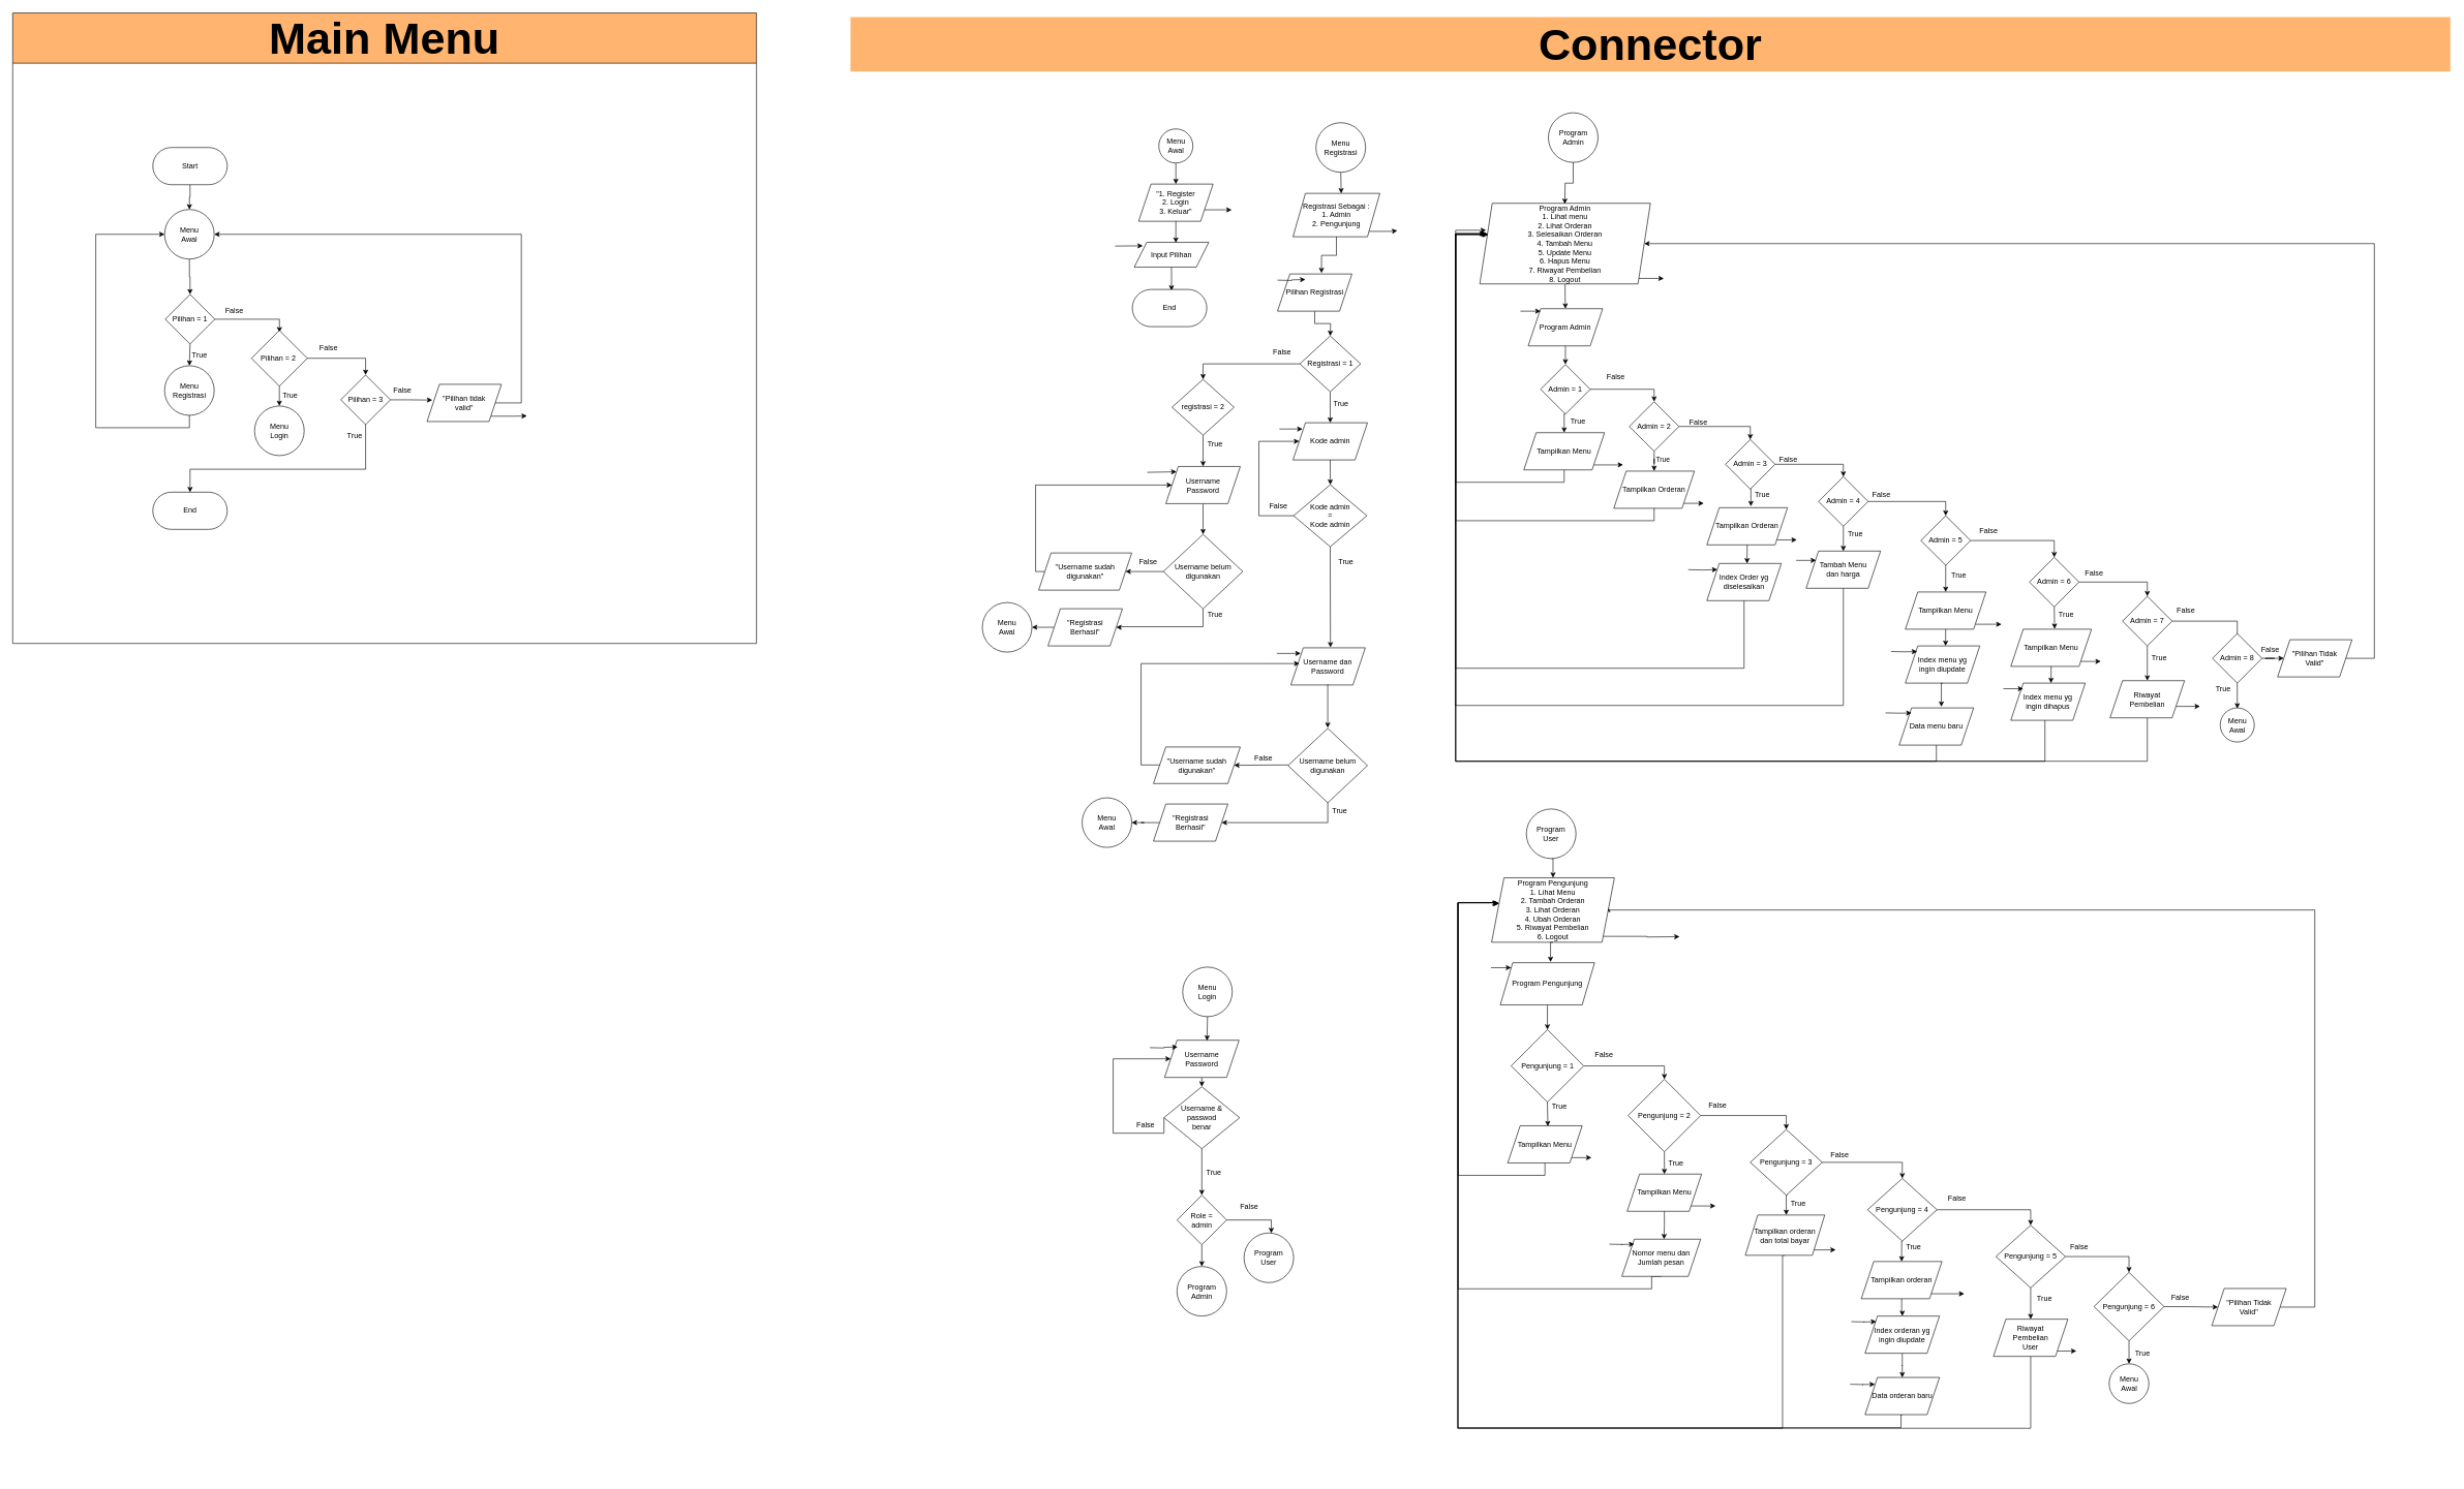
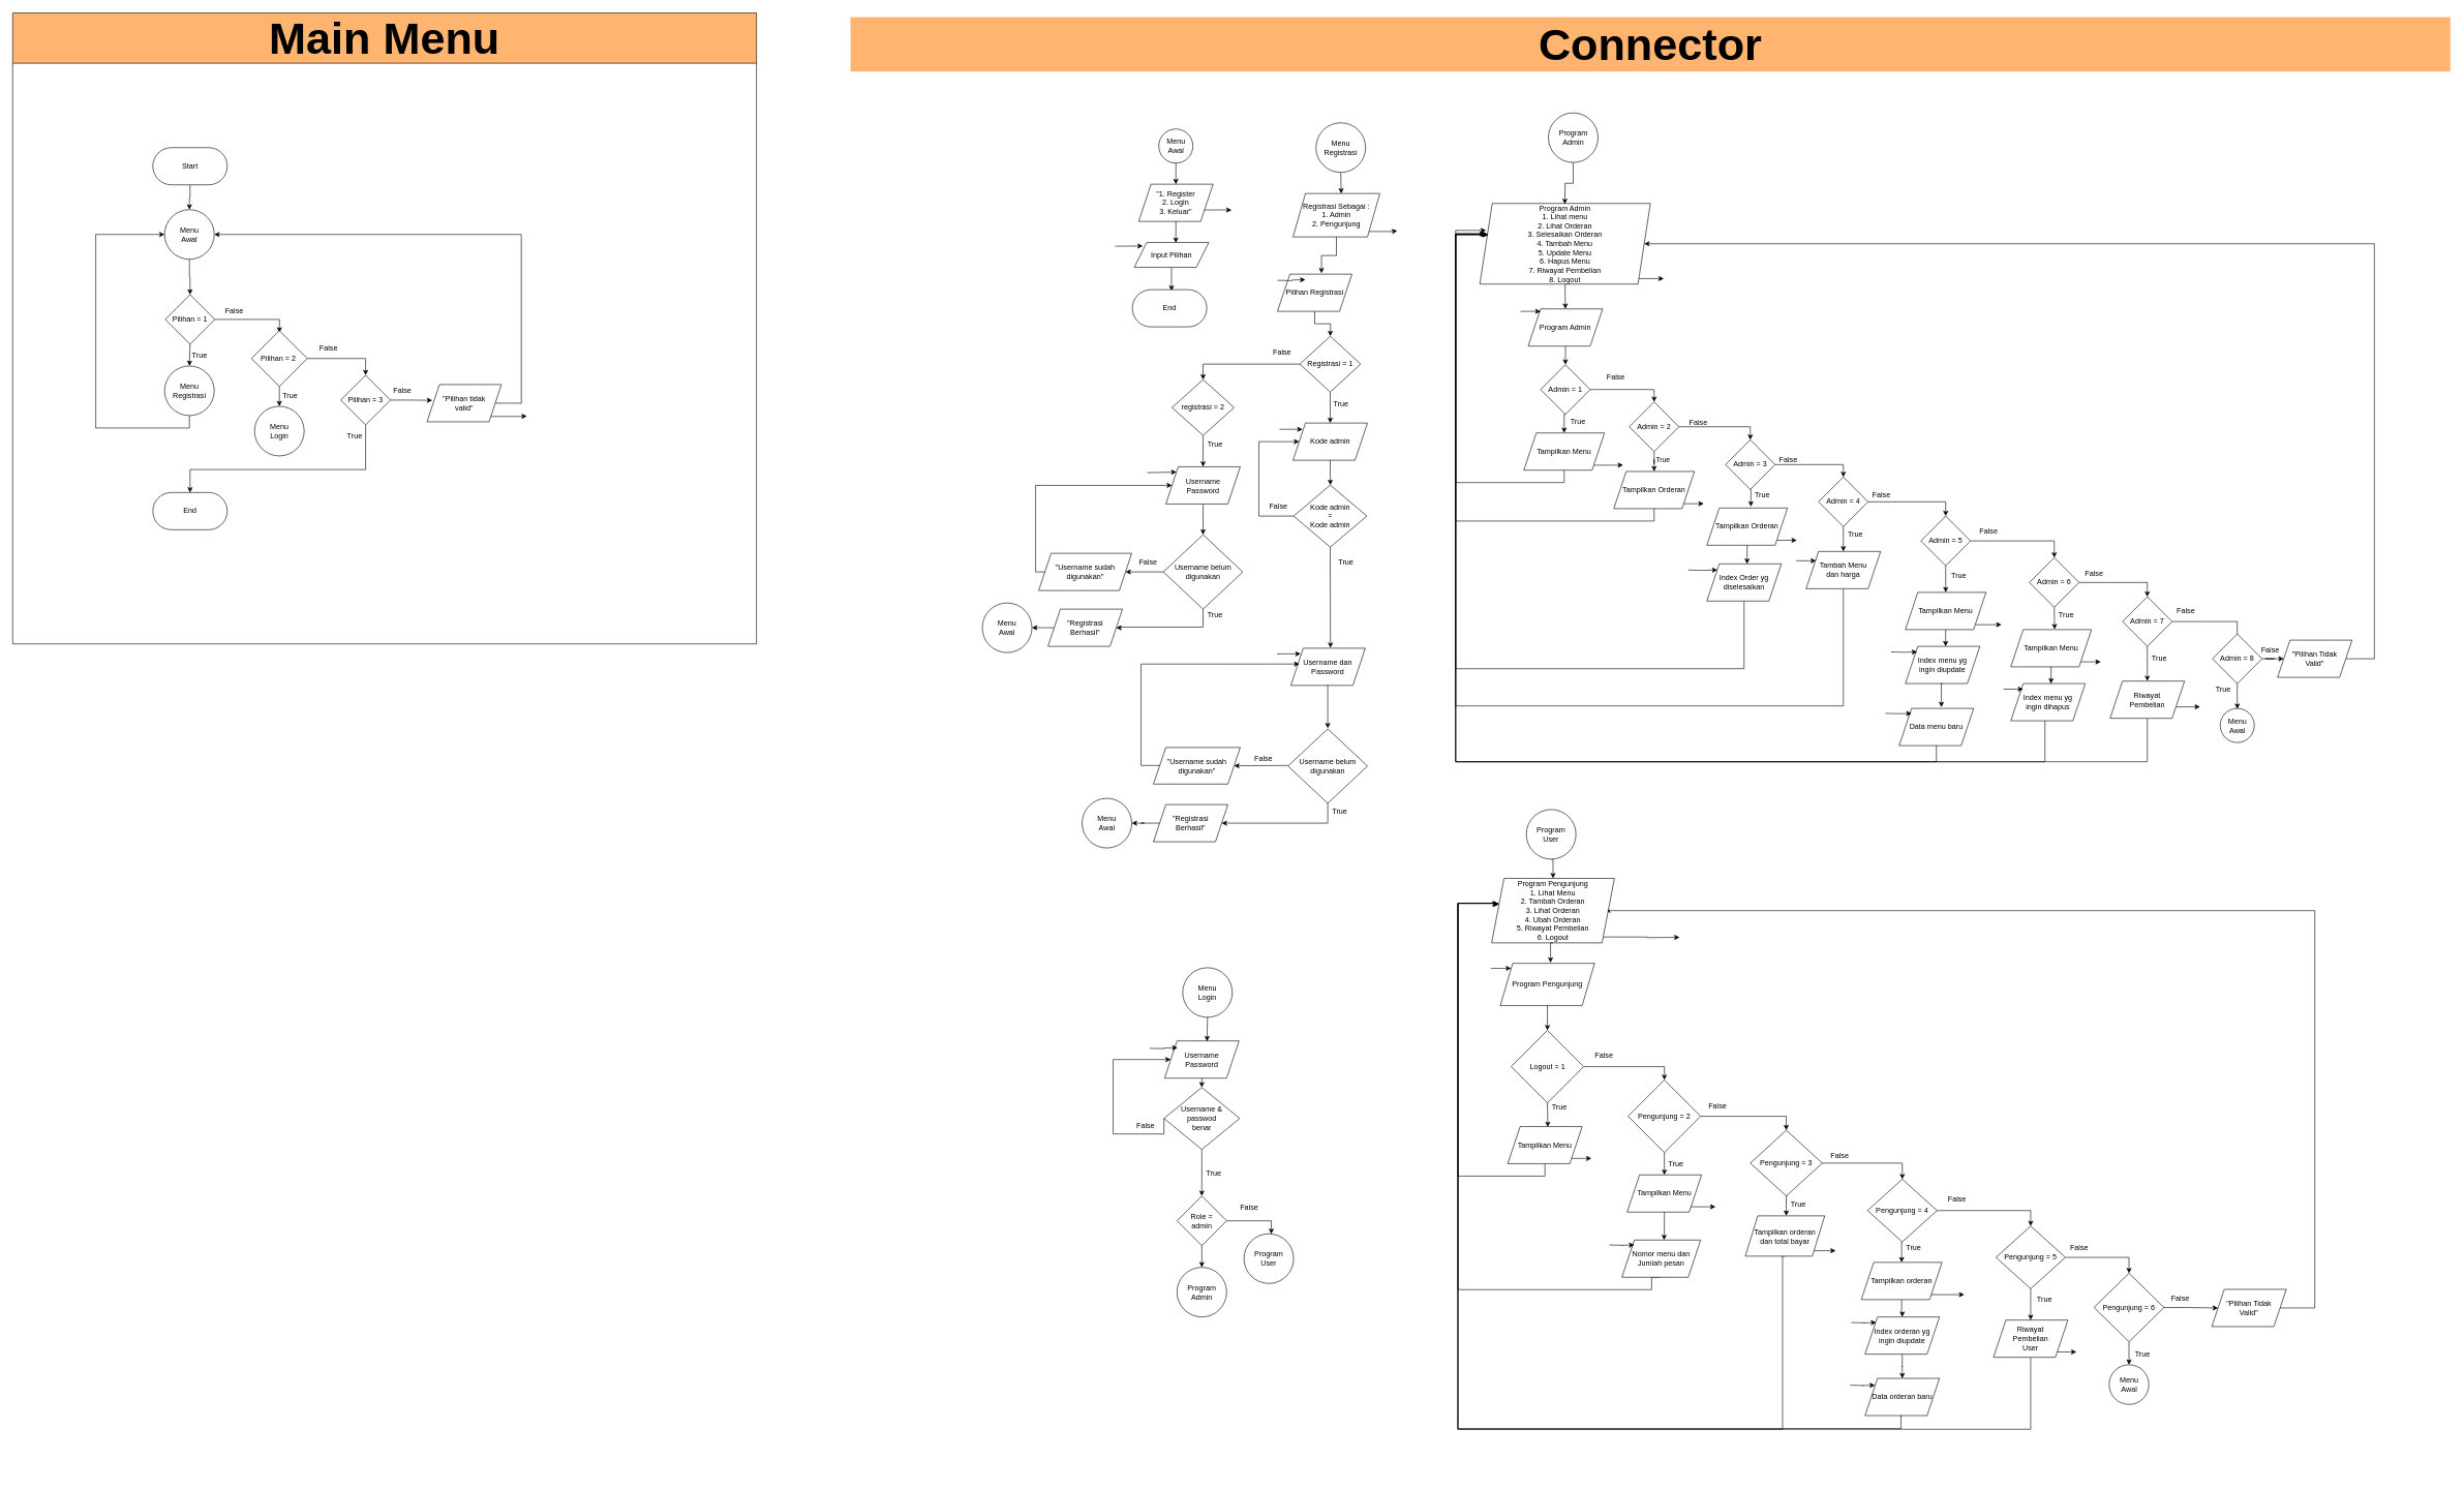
- <mxCell id="19" value="Pengunjung = 1" style="rhombus;whiteSpace=wrap;html=1;" parent="1" vertex="1"><mxGeometry x="2435.5" y="1660" width="117" height="117" as="geometry" /></mxCell>
+ <mxCell id="19" value="Logout = 1" style="rhombus;whiteSpace=wrap;html=1;" parent="1" vertex="1"><mxGeometry x="2435.5" y="1660" width="117" height="117" as="geometry" /></mxCell>
